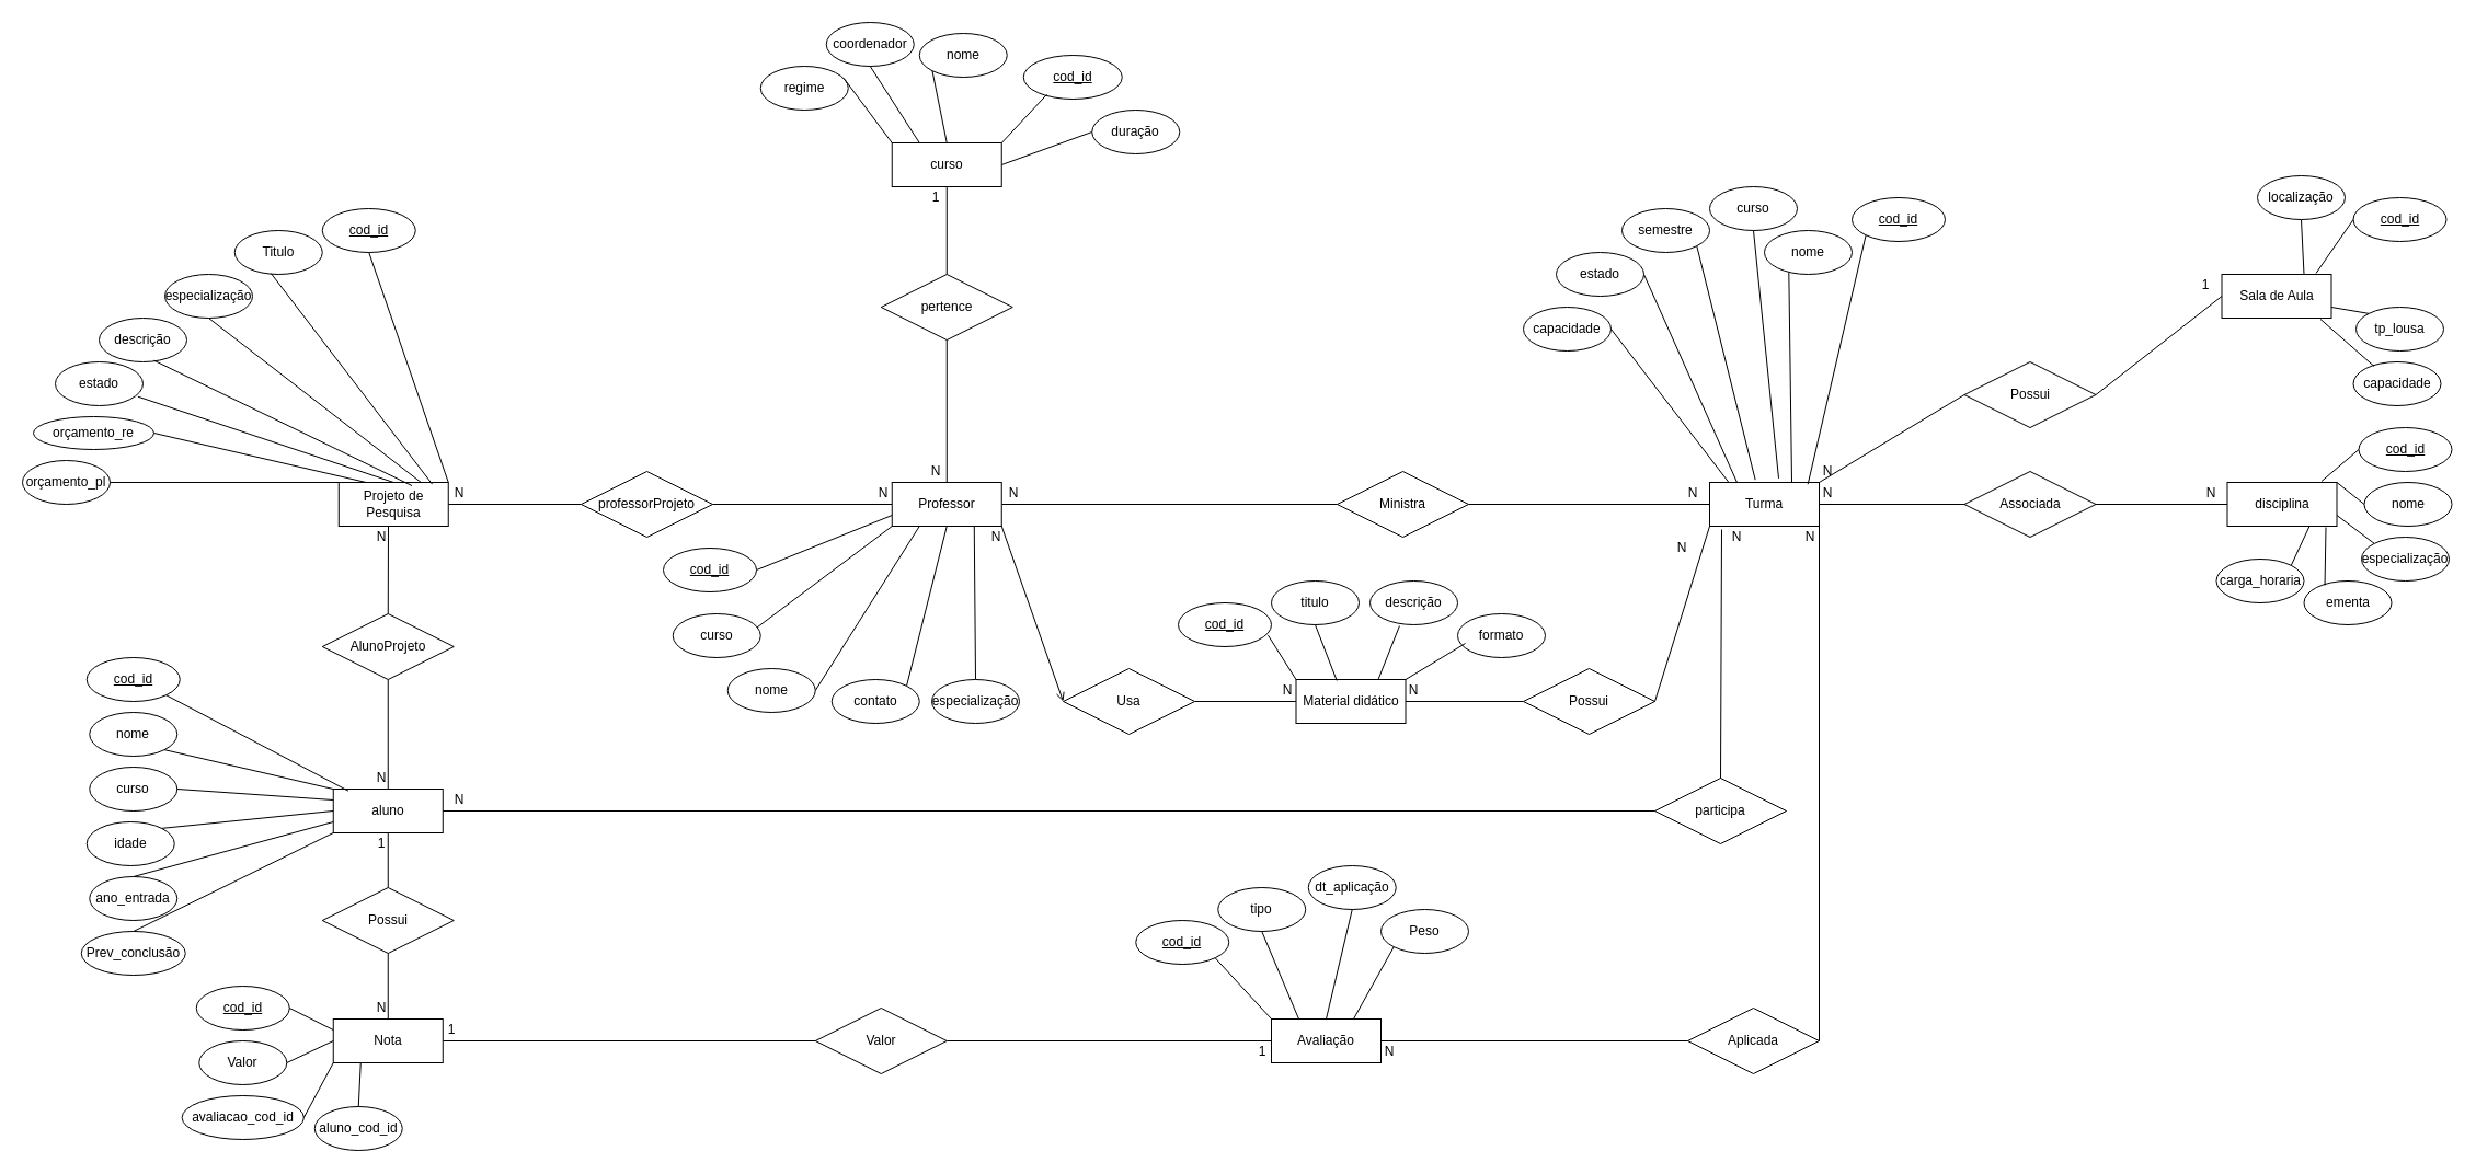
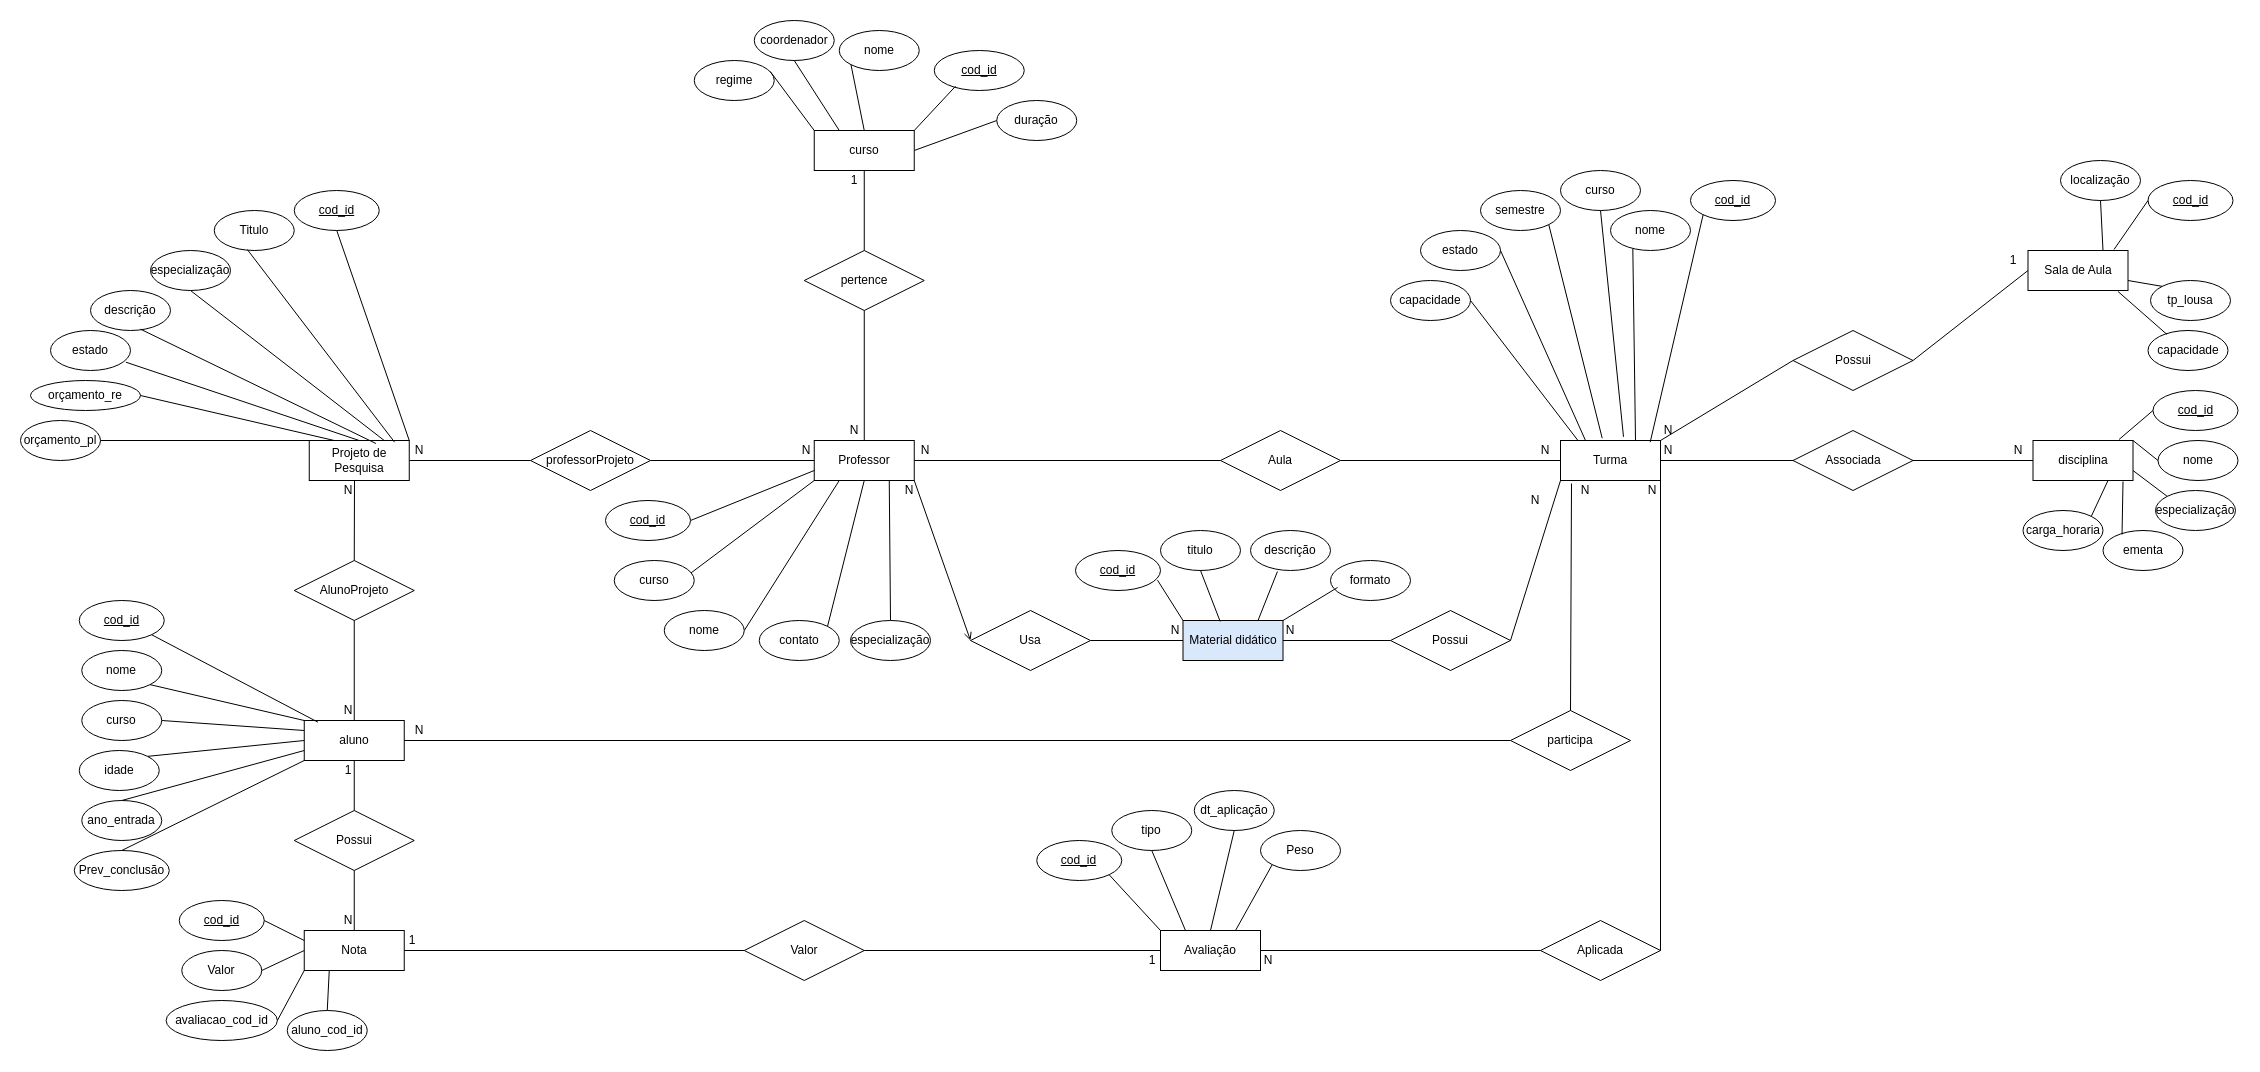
- <mxCell id="42" value="Ministra" style="shape=rhombus;perimeter=rhombusPerimeter;whiteSpace=wrap;html=1;align=center;" parent="1" vertex="1"><mxGeometry x="1220" y="430" width="120" height="60" as="geometry" /></mxCell>
+ <mxCell id="42" value="Aula" style="shape=rhombus;perimeter=rhombusPerimeter;whiteSpace=wrap;html=1;align=center;" parent="1" vertex="1"><mxGeometry x="1220" y="430" width="120" height="60" as="geometry" /></mxCell>
- <mxCell id="58" value="Material didático" style="whiteSpace=wrap;html=1;align=center;" parent="55" vertex="1"><mxGeometry x="107.5" y="90" width="100" height="40" as="geometry" /></mxCell>
+ <mxCell id="58" value="Material didático" style="whiteSpace=wrap;html=1;align=center;fillColor=#dae8fc;" parent="55" vertex="1"><mxGeometry x="107.5" y="90" width="100" height="40" as="geometry" /></mxCell>
